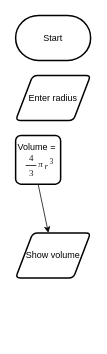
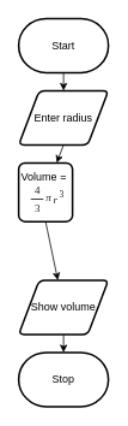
+ <mxCell id="2" style="edgeStyle=none;html=1;exitX=0.5;exitY=1;exitDx=0;exitDy=0;exitPerimeter=0;fontSize=12;" edge="1" parent="1" source="3" target="5"><mxGeometry relative="1" as="geometry" /></mxCell>
+ <mxCell id="4" style="edgeStyle=none;html=1;exitX=0.5;exitY=1;exitDx=0;exitDy=0;fontSize=12;" edge="1" parent="1" source="5" target="7"><mxGeometry relative="1" as="geometry" /></mxCell>
+ <mxCell id="8" style="edgeStyle=none;html=1;exitX=0.5;exitY=1;exitDx=0;exitDy=0;fontSize=12;" edge="1" parent="1" source="9" target="10"><mxGeometry relative="1" as="geometry" /></mxCell>
+ <mxCell id="10" value="Stop" style="strokeWidth=2;html=1;shape=mxgraph.flowchart.terminator;whiteSpace=wrap;fontSize=12;" vertex="1" parent="1"><mxGeometry x="20" y="390" width="100" height="60" as="geometry" /></mxCell>
